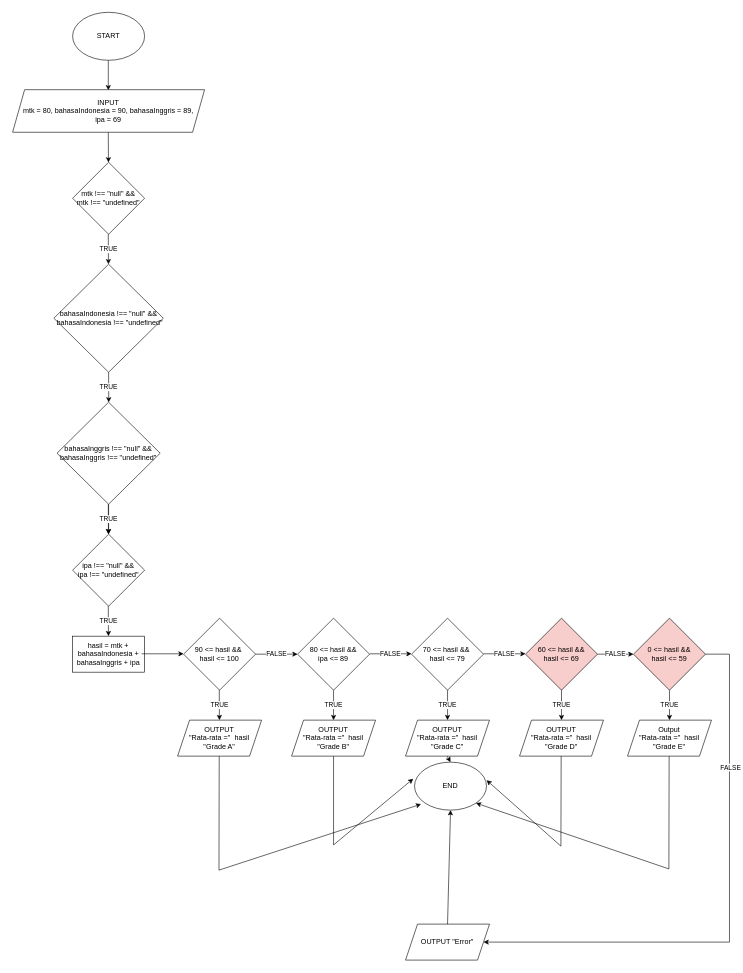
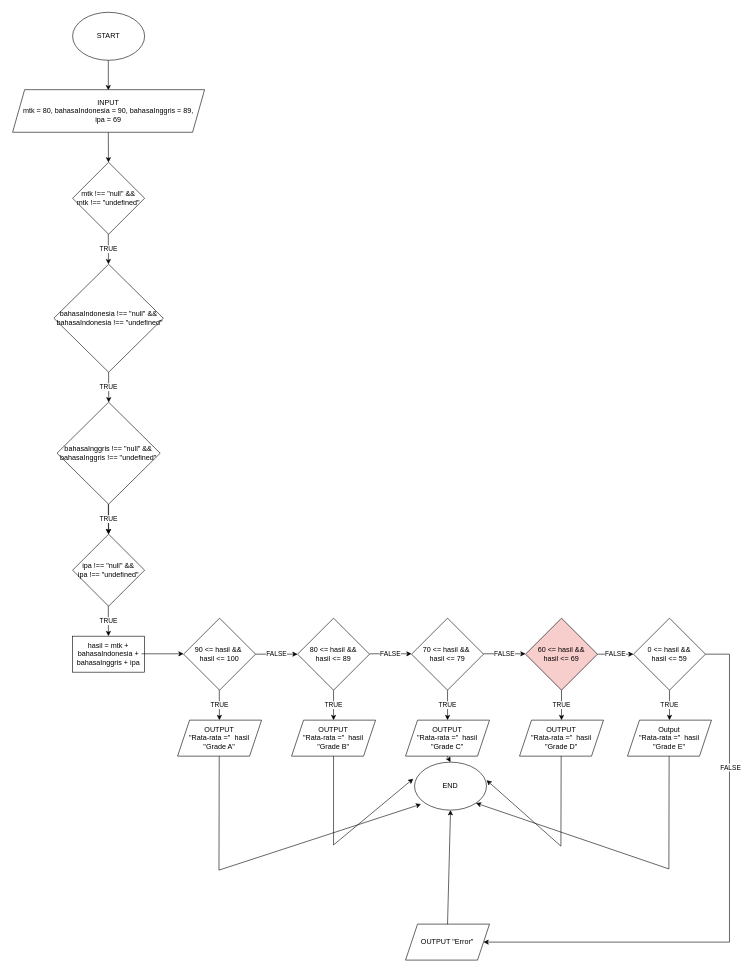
- <mxCell id="18" value="80 &amp;lt;= hasil &amp;amp;&amp;amp;&lt;br&gt;ipa &amp;lt;= 89" style="rhombus;whiteSpace=wrap;html=1;" parent="1" vertex="1"><mxGeometry x="495.25" y="1030" width="120" height="120" as="geometry" /></mxCell>
+ <mxCell id="18" value="80 &amp;lt;= hasil &amp;amp;&amp;amp;&lt;br&gt;hasil &amp;lt;= 89" style="rhombus;whiteSpace=wrap;html=1;" parent="1" vertex="1"><mxGeometry x="495.25" y="1030" width="120" height="120" as="geometry" /></mxCell>
- <mxCell id="31" value="0 &amp;lt;= hasil &amp;amp;&amp;amp; &lt;br&gt;hasil &amp;lt;= 59" style="rhombus;whiteSpace=wrap;html=1;fillColor=#f8cecc;" parent="1" vertex="1"><mxGeometry x="1055.25" y="1030" width="120" height="120" as="geometry" /></mxCell>
+ <mxCell id="31" value="0 &amp;lt;= hasil &amp;amp;&amp;amp; &lt;br&gt;hasil &amp;lt;= 59" style="rhombus;whiteSpace=wrap;html=1;" parent="1" vertex="1"><mxGeometry x="1055.25" y="1030" width="120" height="120" as="geometry" /></mxCell>
